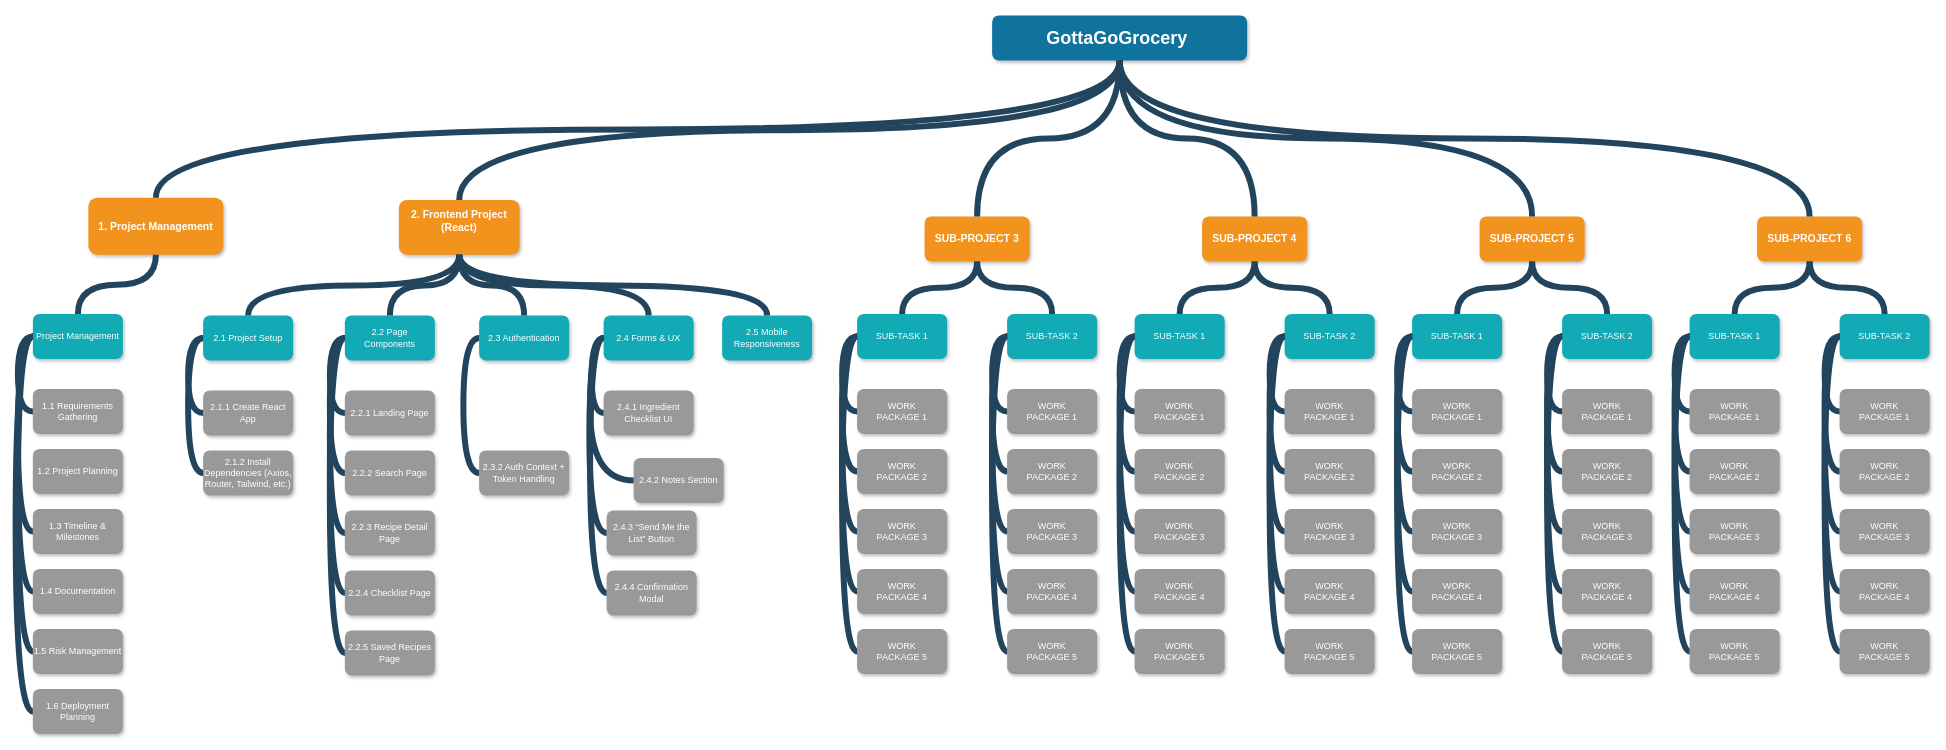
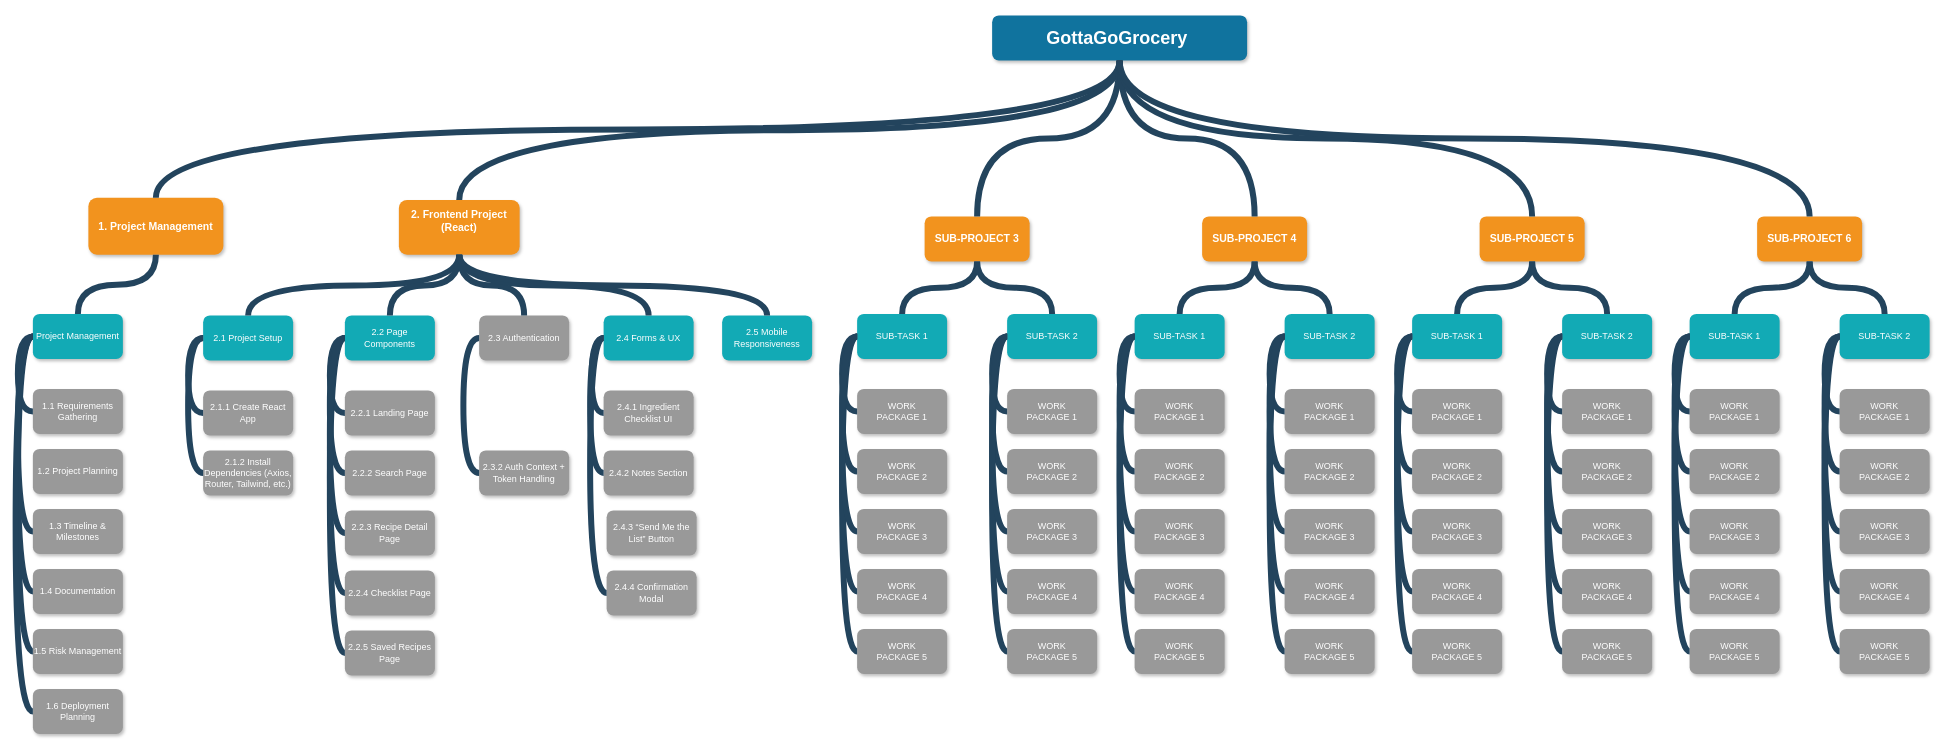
- <mxCell id="142" value="2.3 Authentication" style="whiteSpace=wrap;rounded=1;fillColor=#12AAB5;strokeColor=none;shadow=1;fontColor=#FFFFFF;" vertex="1" parent="1"><mxGeometry x="638" y="420" width="120" height="60" as="geometry" /></mxCell>
+ <mxCell id="142" value="2.3 Authentication" style="whiteSpace=wrap;rounded=1;fillColor=#999999;strokeColor=none;shadow=1;fontColor=#FFFFFF;" vertex="1" parent="1"><mxGeometry x="638" y="420" width="120" height="60" as="geometry" /></mxCell>
- <mxCell id="148" value="2.4.2 Notes Section" style="whiteSpace=wrap;rounded=1;fillColor=#999999;strokeColor=none;shadow=1;fontColor=#FFFFFF;fontStyle=0" vertex="1" parent="1"><mxGeometry x="844" y="610" width="120" height="60" as="geometry" /></mxCell>
+ <mxCell id="148" value="2.4.2 Notes Section" style="whiteSpace=wrap;rounded=1;fillColor=#999999;strokeColor=none;shadow=1;fontColor=#FFFFFF;fontStyle=0" vertex="1" parent="1"><mxGeometry x="804" y="600" width="120" height="60" as="geometry" /></mxCell>
- <mxCell id="155" value="" style="edgeStyle=elbowEdgeStyle;elbow=horizontal;rounded=0;fontColor=#000000;endArrow=none;endFill=0;strokeWidth=8;strokeColor=#23445D;fontSize=12;startSize=8;endSize=8;curved=1;exitX=0;exitY=0.5;exitDx=0;exitDy=0;entryX=0;entryY=0.5;entryDx=0;entryDy=0;" edge="1" parent="1" source="146" target="149"><mxGeometry width="100" height="100" relative="1" as="geometry"><mxPoint x="812" y="641" as="sourcePoint" /><mxPoint x="812" y="821" as="targetPoint" /><Array as="points"><mxPoint x="785" y="582" /></Array></mxGeometry></mxCell>
